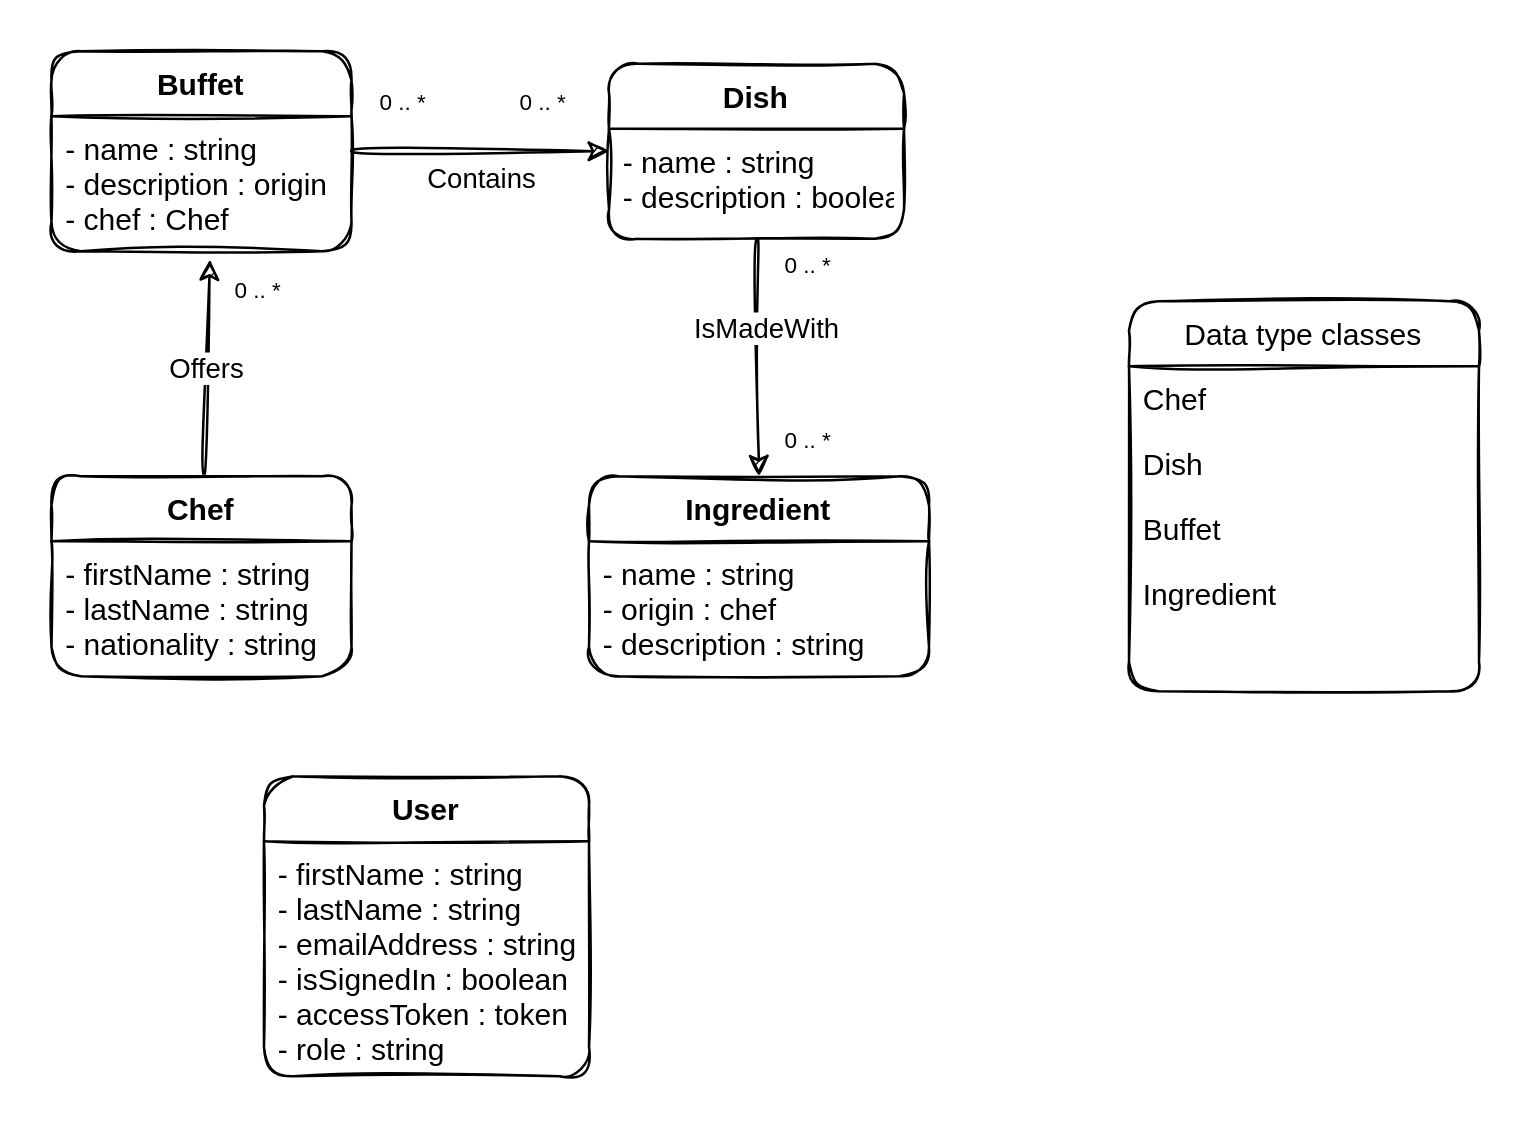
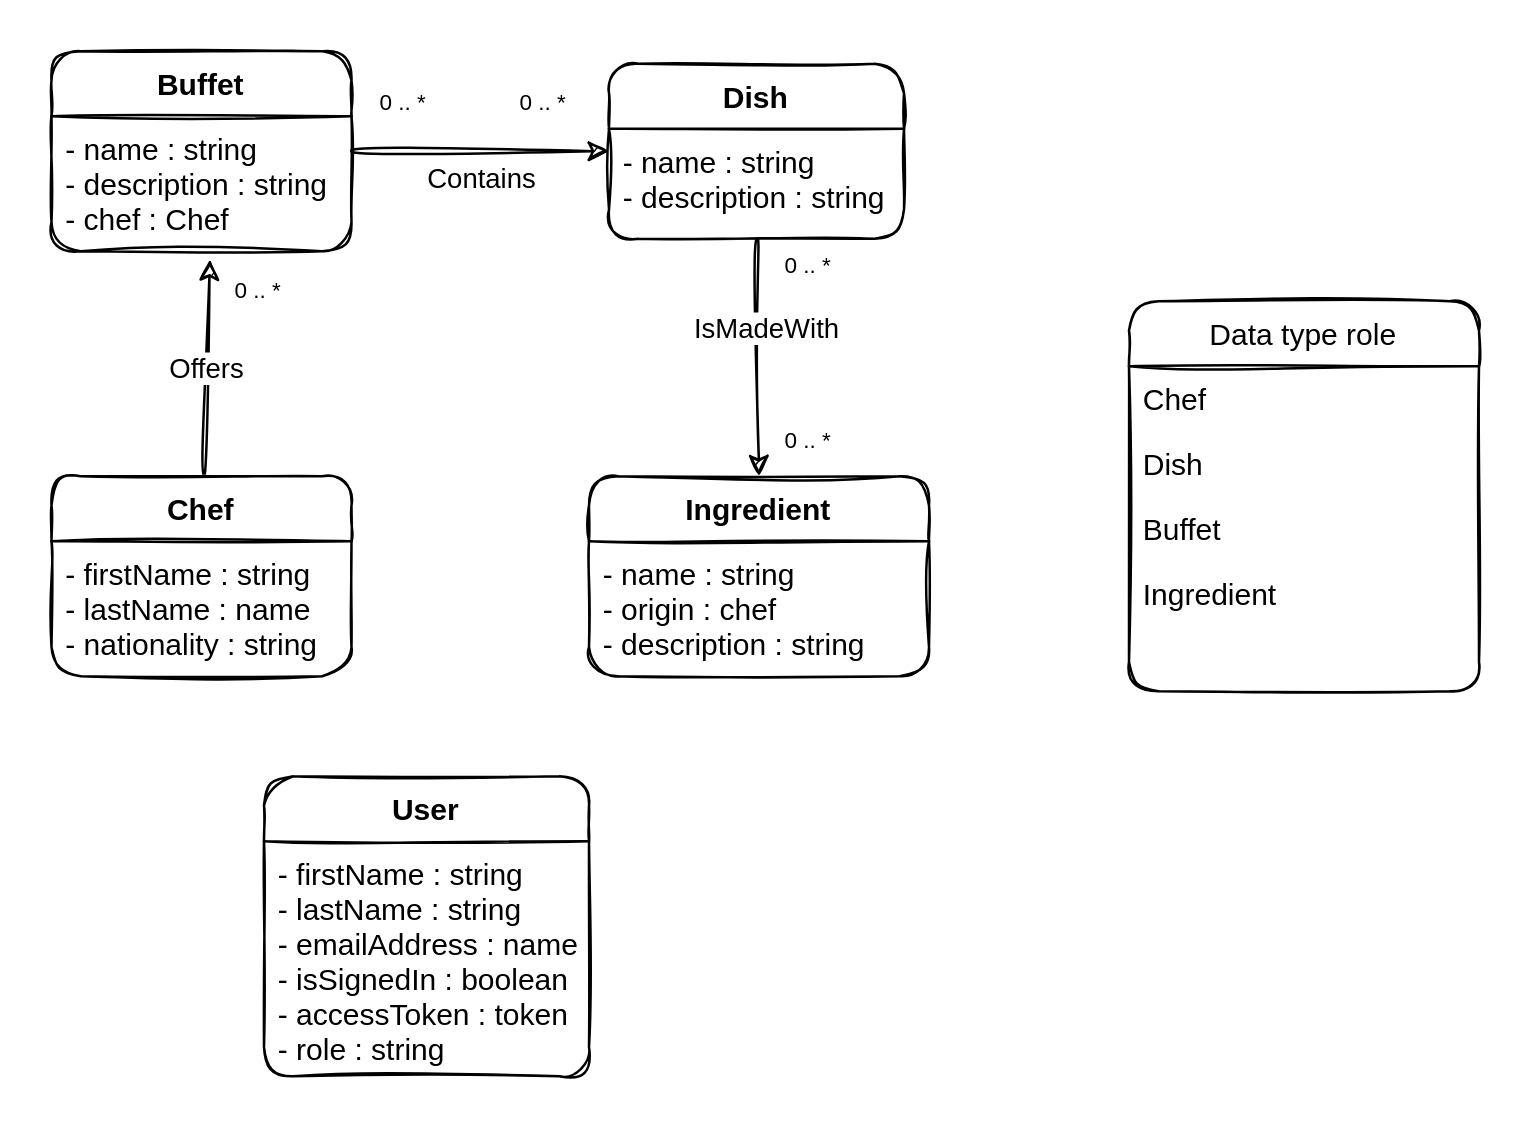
- <mxCell id="5" value="- name : string&#10;- description : origin&#10;- chef : Chef" style="text;strokeColor=none;fillColor=none;align=left;verticalAlign=top;spacingLeft=4;spacingRight=4;overflow=hidden;rotatable=0;points=[[0,0.5],[1,0.5]];portConstraint=eastwest;rounded=1;sketch=1;" parent="4" vertex="1"><mxGeometry y="26" width="120" height="54" as="geometry" /></mxCell>
+ <mxCell id="5" value="- name : string&#10;- description : string&#10;- chef : Chef" style="text;strokeColor=none;fillColor=none;align=left;verticalAlign=top;spacingLeft=4;spacingRight=4;overflow=hidden;rotatable=0;points=[[0,0.5],[1,0.5]];portConstraint=eastwest;rounded=1;sketch=1;" parent="4" vertex="1"><mxGeometry y="26" width="120" height="54" as="geometry" /></mxCell>
- <mxCell id="18" value="- name : string&#10;- description : boolean" style="text;strokeColor=none;fillColor=none;align=left;verticalAlign=top;spacingLeft=4;spacingRight=4;overflow=hidden;rotatable=0;points=[[0,0.5],[1,0.5]];portConstraint=eastwest;rounded=1;sketch=1;" parent="17" vertex="1"><mxGeometry y="26" width="118" height="44" as="geometry" /></mxCell>
+ <mxCell id="18" value="- name : string&#10;- description : string" style="text;strokeColor=none;fillColor=none;align=left;verticalAlign=top;spacingLeft=4;spacingRight=4;overflow=hidden;rotatable=0;points=[[0,0.5],[1,0.5]];portConstraint=eastwest;rounded=1;sketch=1;" parent="17" vertex="1"><mxGeometry y="26" width="118" height="44" as="geometry" /></mxCell>
- <mxCell id="6" value="Data type classes" style="swimlane;fontStyle=0;childLayout=stackLayout;horizontal=1;startSize=26;fillColor=none;horizontalStack=0;resizeParent=1;resizeParentMax=0;resizeLast=0;collapsible=1;marginBottom=0;rounded=1;sketch=1;" parent="1" vertex="1"><mxGeometry x="451" y="120" width="140" height="156" as="geometry" /></mxCell>
+ <mxCell id="6" value="Data type role" style="swimlane;fontStyle=0;childLayout=stackLayout;horizontal=1;startSize=26;fillColor=none;horizontalStack=0;resizeParent=1;resizeParentMax=0;resizeLast=0;collapsible=1;marginBottom=0;rounded=1;sketch=1;" parent="1" vertex="1"><mxGeometry x="451" y="120" width="140" height="156" as="geometry" /></mxCell>
- <mxCell id="14" value="- firstName : string&#10;- lastName : string&#10;- nationality : string" style="text;strokeColor=none;fillColor=none;align=left;verticalAlign=top;spacingLeft=4;spacingRight=4;overflow=hidden;rotatable=0;points=[[0,0.5],[1,0.5]];portConstraint=eastwest;rounded=1;sketch=1;" parent="13" vertex="1"><mxGeometry y="26" width="120" height="54" as="geometry" /></mxCell>
+ <mxCell id="14" value="- firstName : string&#10;- lastName : name&#10;- nationality : string" style="text;strokeColor=none;fillColor=none;align=left;verticalAlign=top;spacingLeft=4;spacingRight=4;overflow=hidden;rotatable=0;points=[[0,0.5],[1,0.5]];portConstraint=eastwest;rounded=1;sketch=1;" parent="13" vertex="1"><mxGeometry y="26" width="120" height="54" as="geometry" /></mxCell>
- <mxCell id="22" value="- firstName : string&#10;- lastName : string&#10;- emailAddress : string&#10;- isSignedIn : boolean&#10;- accessToken : token&#10;- role : string" style="text;strokeColor=none;fillColor=none;align=left;verticalAlign=top;spacingLeft=4;spacingRight=4;overflow=hidden;rotatable=0;points=[[0,0.5],[1,0.5]];portConstraint=eastwest;rounded=1;sketch=1;" parent="21" vertex="1"><mxGeometry y="26" width="130" height="94" as="geometry" /></mxCell>
+ <mxCell id="22" value="- firstName : string&#10;- lastName : string&#10;- emailAddress : name&#10;- isSignedIn : boolean&#10;- accessToken : token&#10;- role : string" style="text;strokeColor=none;fillColor=none;align=left;verticalAlign=top;spacingLeft=4;spacingRight=4;overflow=hidden;rotatable=0;points=[[0,0.5],[1,0.5]];portConstraint=eastwest;rounded=1;sketch=1;" parent="21" vertex="1"><mxGeometry y="26" width="130" height="94" as="geometry" /></mxCell>
